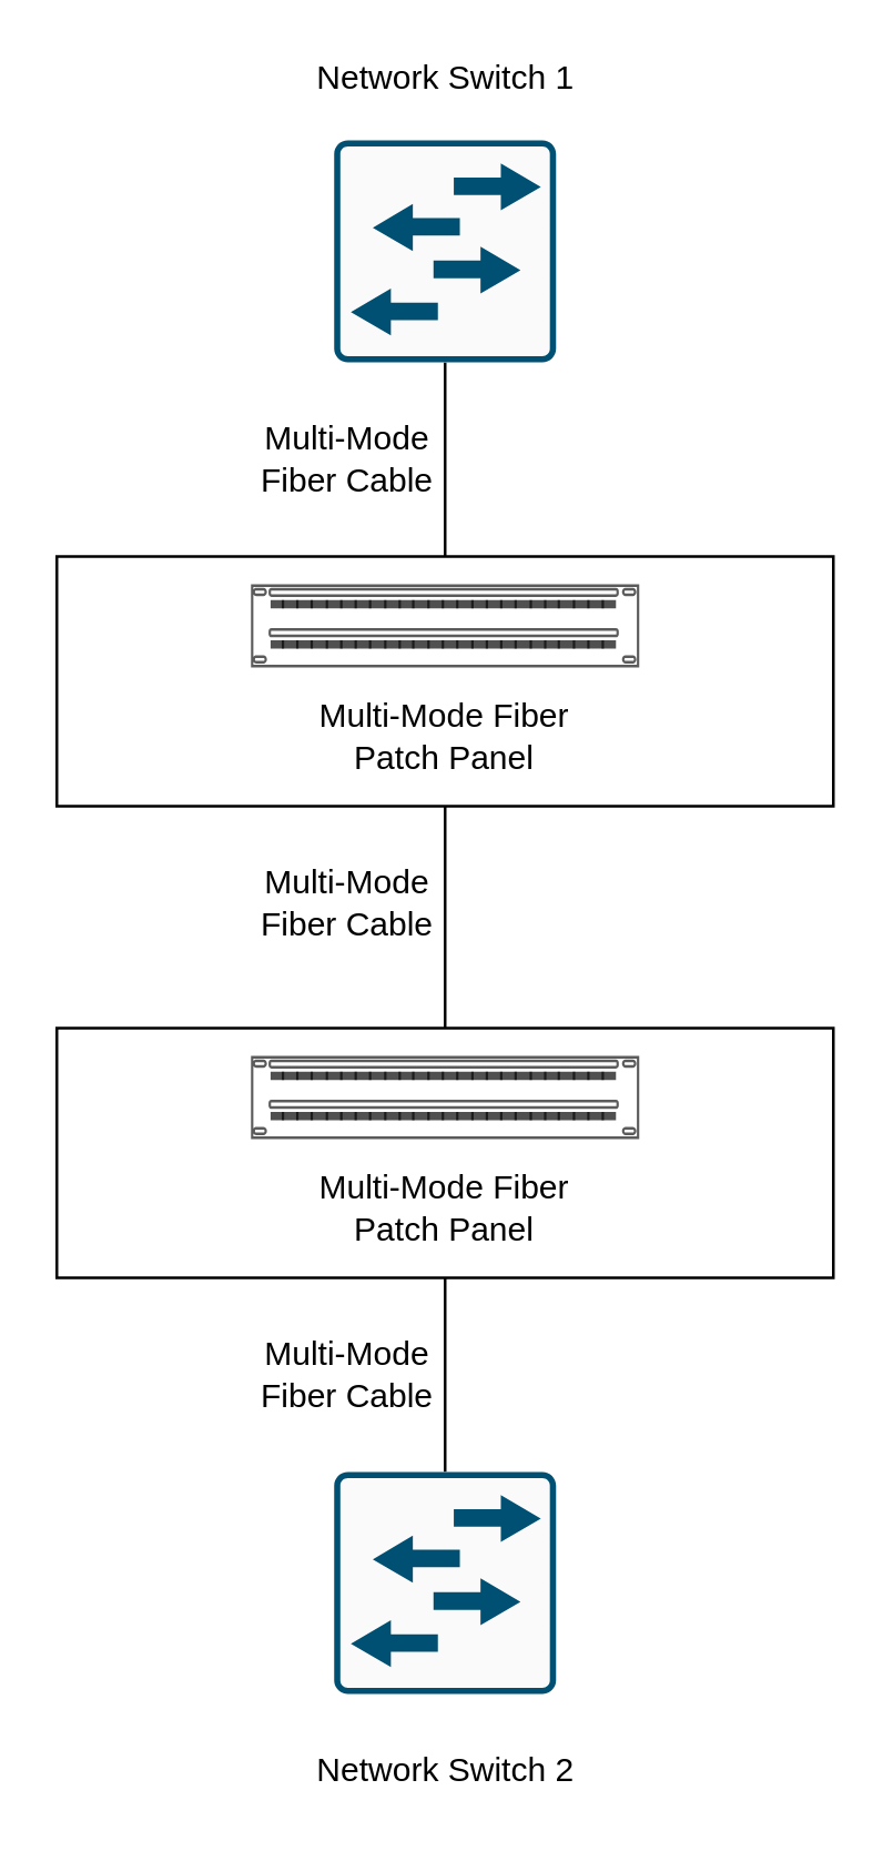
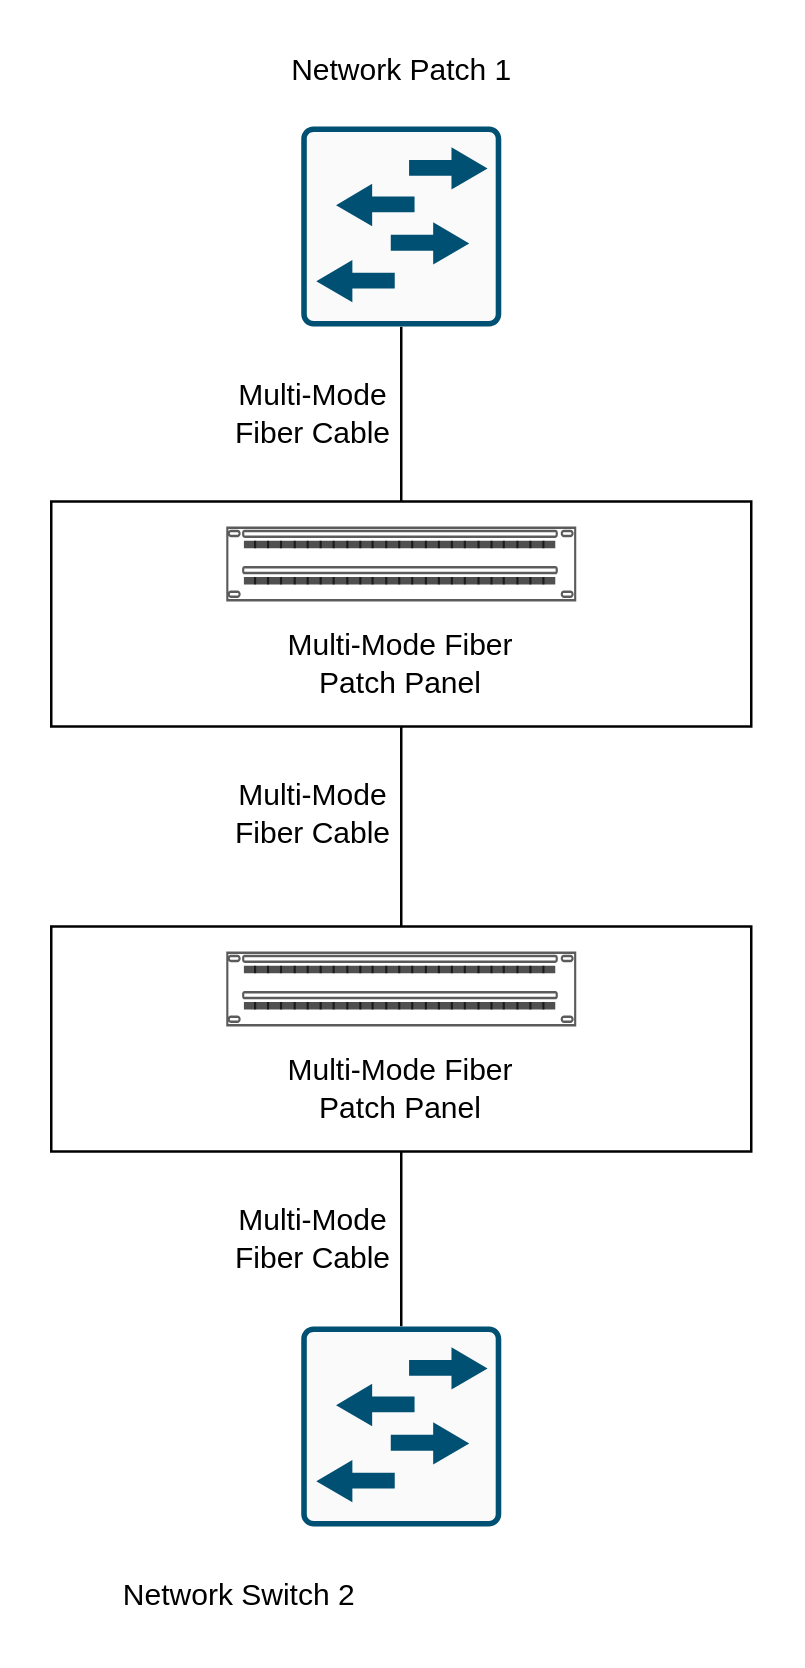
- <mxCell id="13" value="Network Switch 1" style="text;html=1;strokeColor=none;fillColor=none;align=center;verticalAlign=middle;whiteSpace=wrap;rounded=0;" vertex="1" parent="1"><mxGeometry x="107.5" y="20" width="105" height="15" as="geometry" /></mxCell>
+ <mxCell id="13" value="Network Patch 1" style="text;html=1;strokeColor=none;fillColor=none;align=center;verticalAlign=middle;whiteSpace=wrap;rounded=0;" vertex="1" parent="1"><mxGeometry x="107.5" y="20" width="105" height="15" as="geometry" /></mxCell>
- <mxCell id="14" value="Network Switch 2" style="text;html=1;strokeColor=none;fillColor=none;align=center;verticalAlign=middle;whiteSpace=wrap;rounded=0;" vertex="1" parent="1"><mxGeometry x="107.5" y="630" width="105" height="15" as="geometry" /></mxCell>
+ <mxCell id="14" value="Network Switch 2" style="text;html=1;strokeColor=none;fillColor=none;align=center;verticalAlign=middle;whiteSpace=wrap;rounded=0;" vertex="1" parent="1"><mxGeometry x="42.5" y="630" width="105" height="15" as="geometry" /></mxCell>
